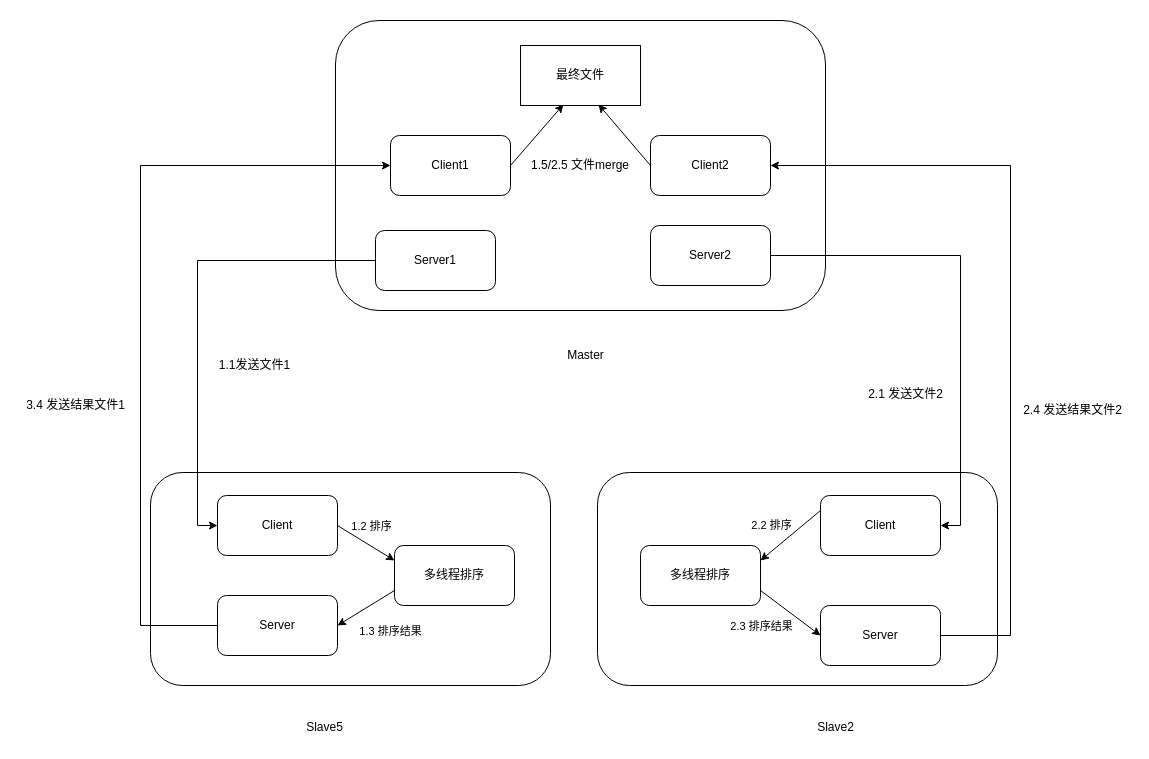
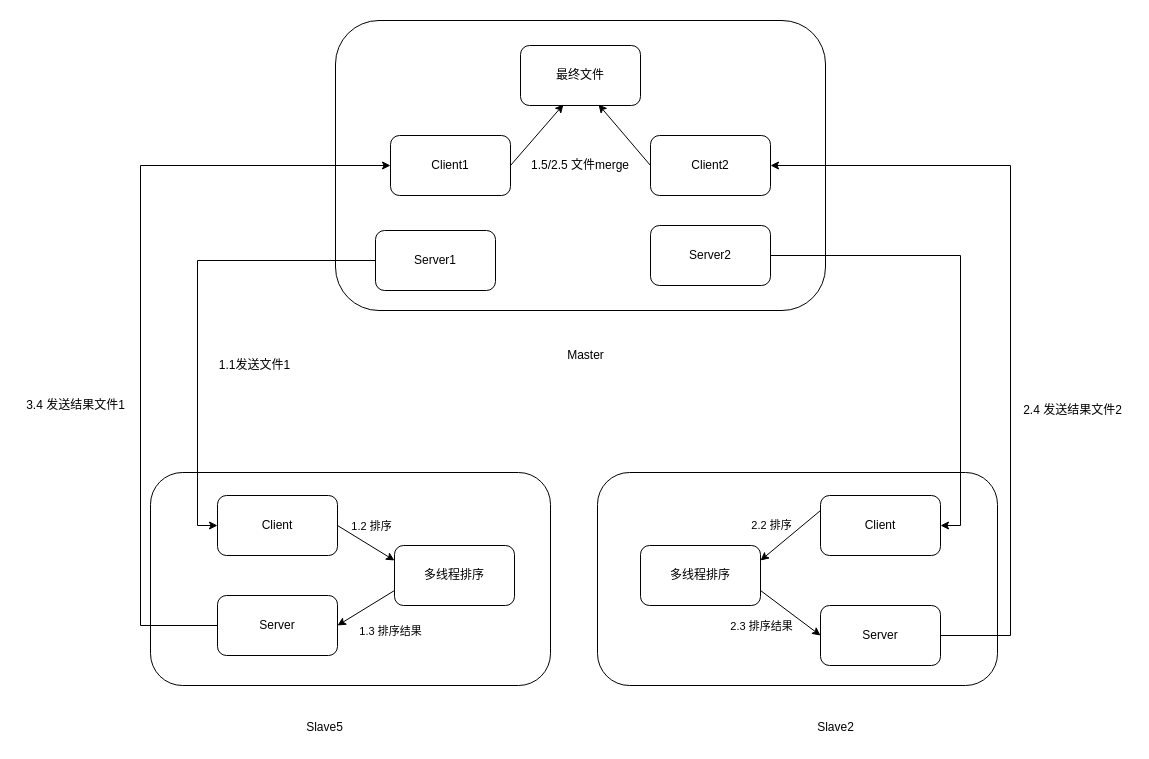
- <mxCell id="34" value="最终文件" style="whiteSpace=wrap;html=1;rounded=0;" vertex="1" parent="1"><mxGeometry x="520" y="45" width="120" height="60" as="geometry" /></mxCell>
+ <mxCell id="34" value="最终文件" style="rounded=1;whiteSpace=wrap;html=1;" vertex="1" parent="1"><mxGeometry x="520" y="45" width="120" height="60" as="geometry" /></mxCell>
- <mxCell id="27" value="2.1 发送文件2" style="text;html=1;align=center;verticalAlign=middle;resizable=0;points=[];autosize=1;" vertex="1" parent="1"><mxGeometry x="860" y="384" width="90" height="20" as="geometry" /></mxCell>
